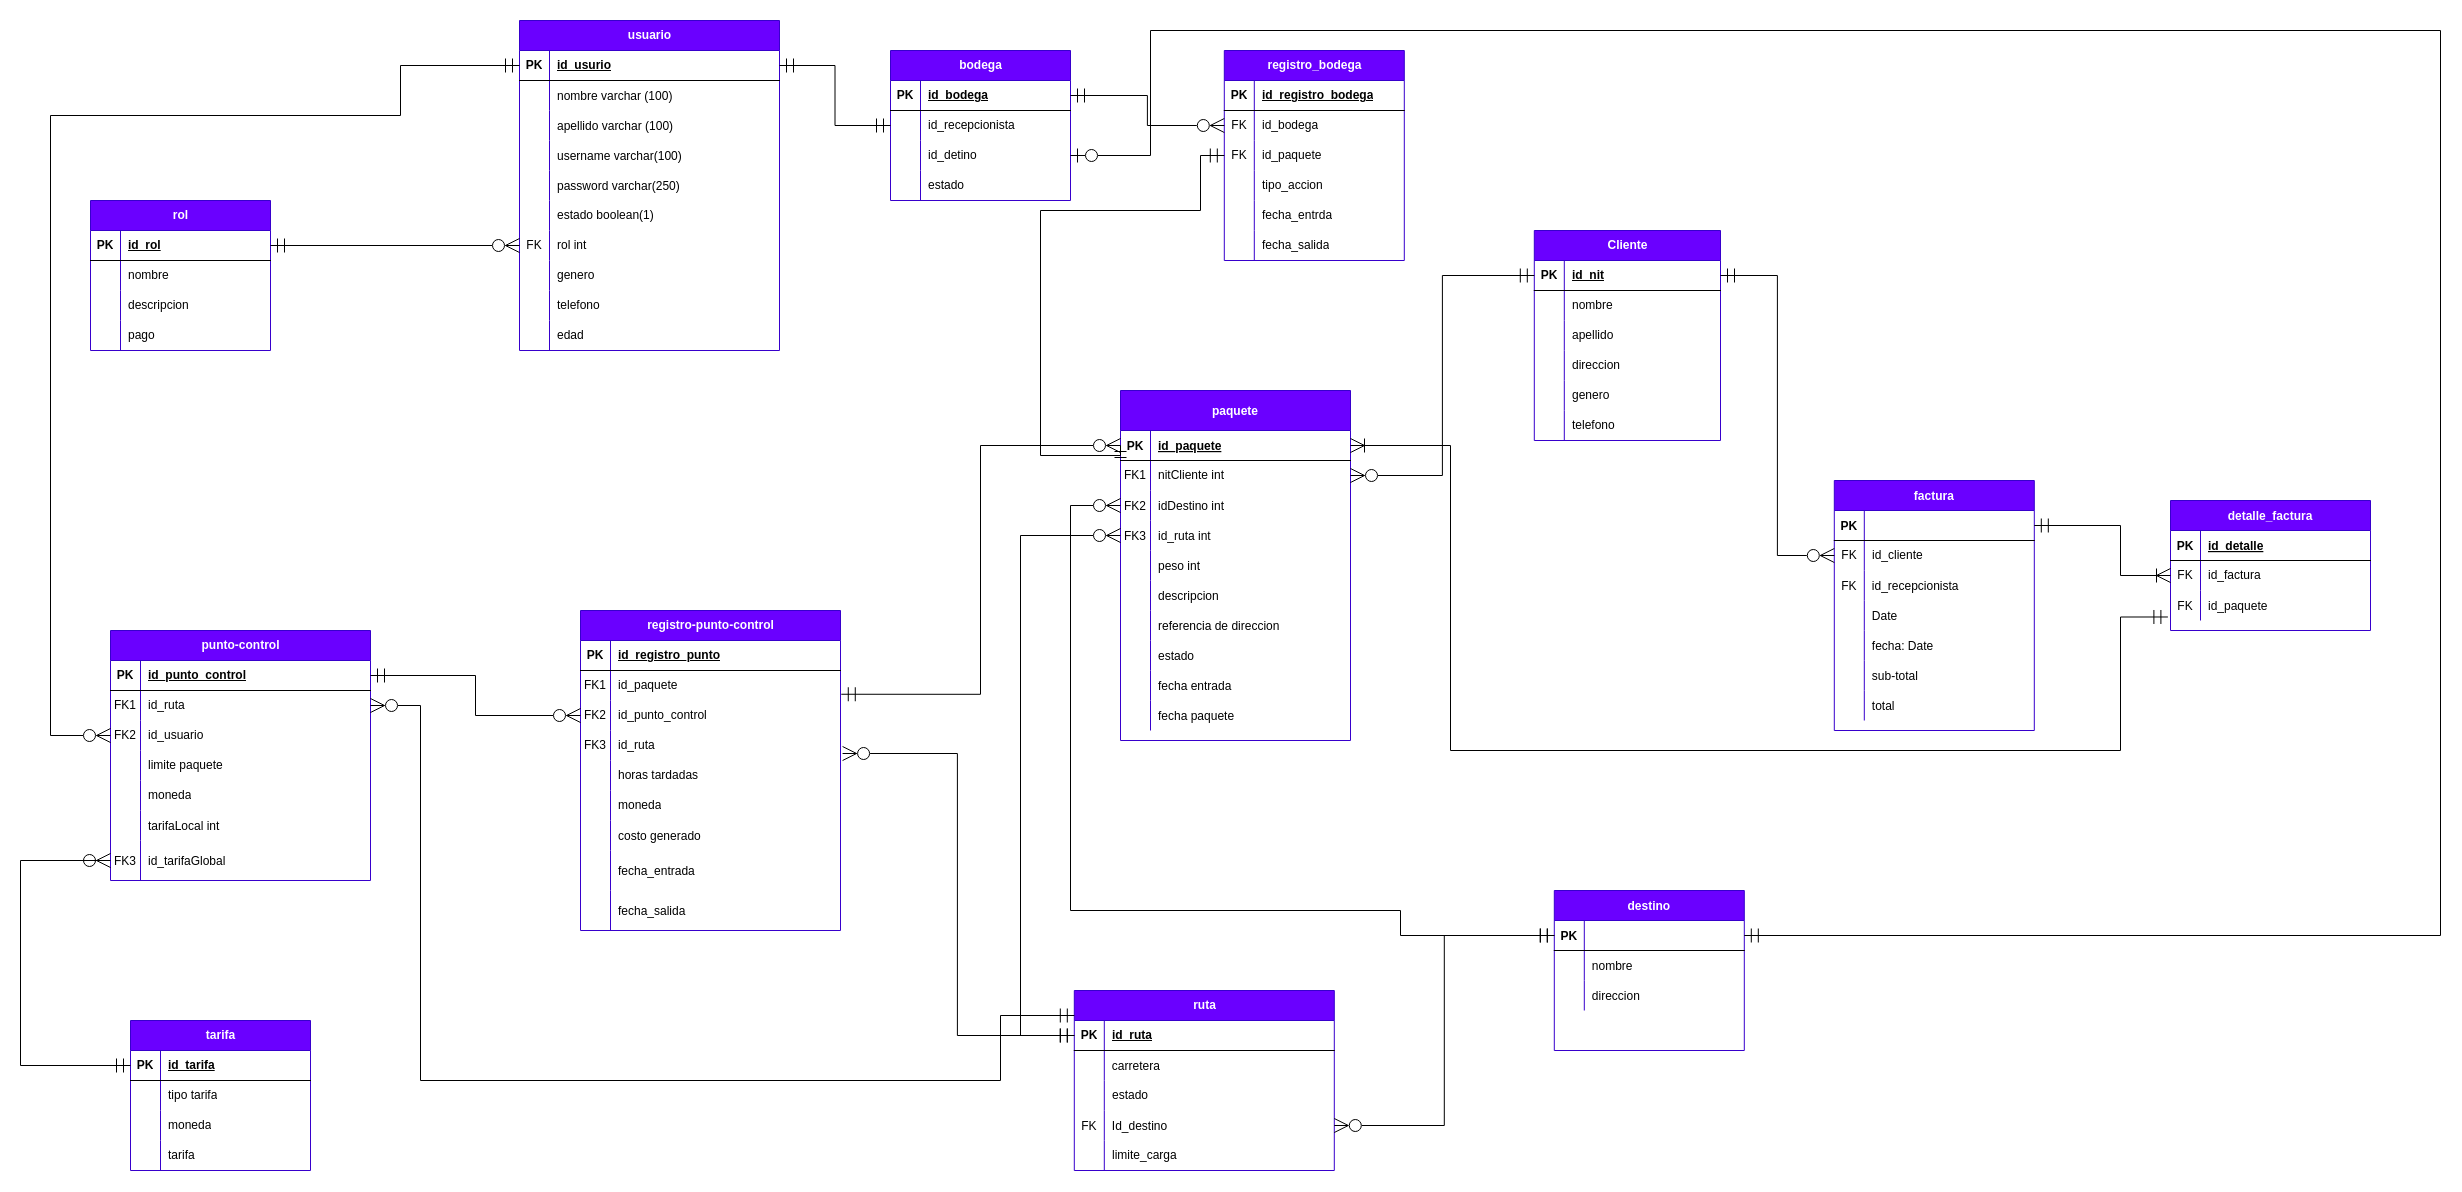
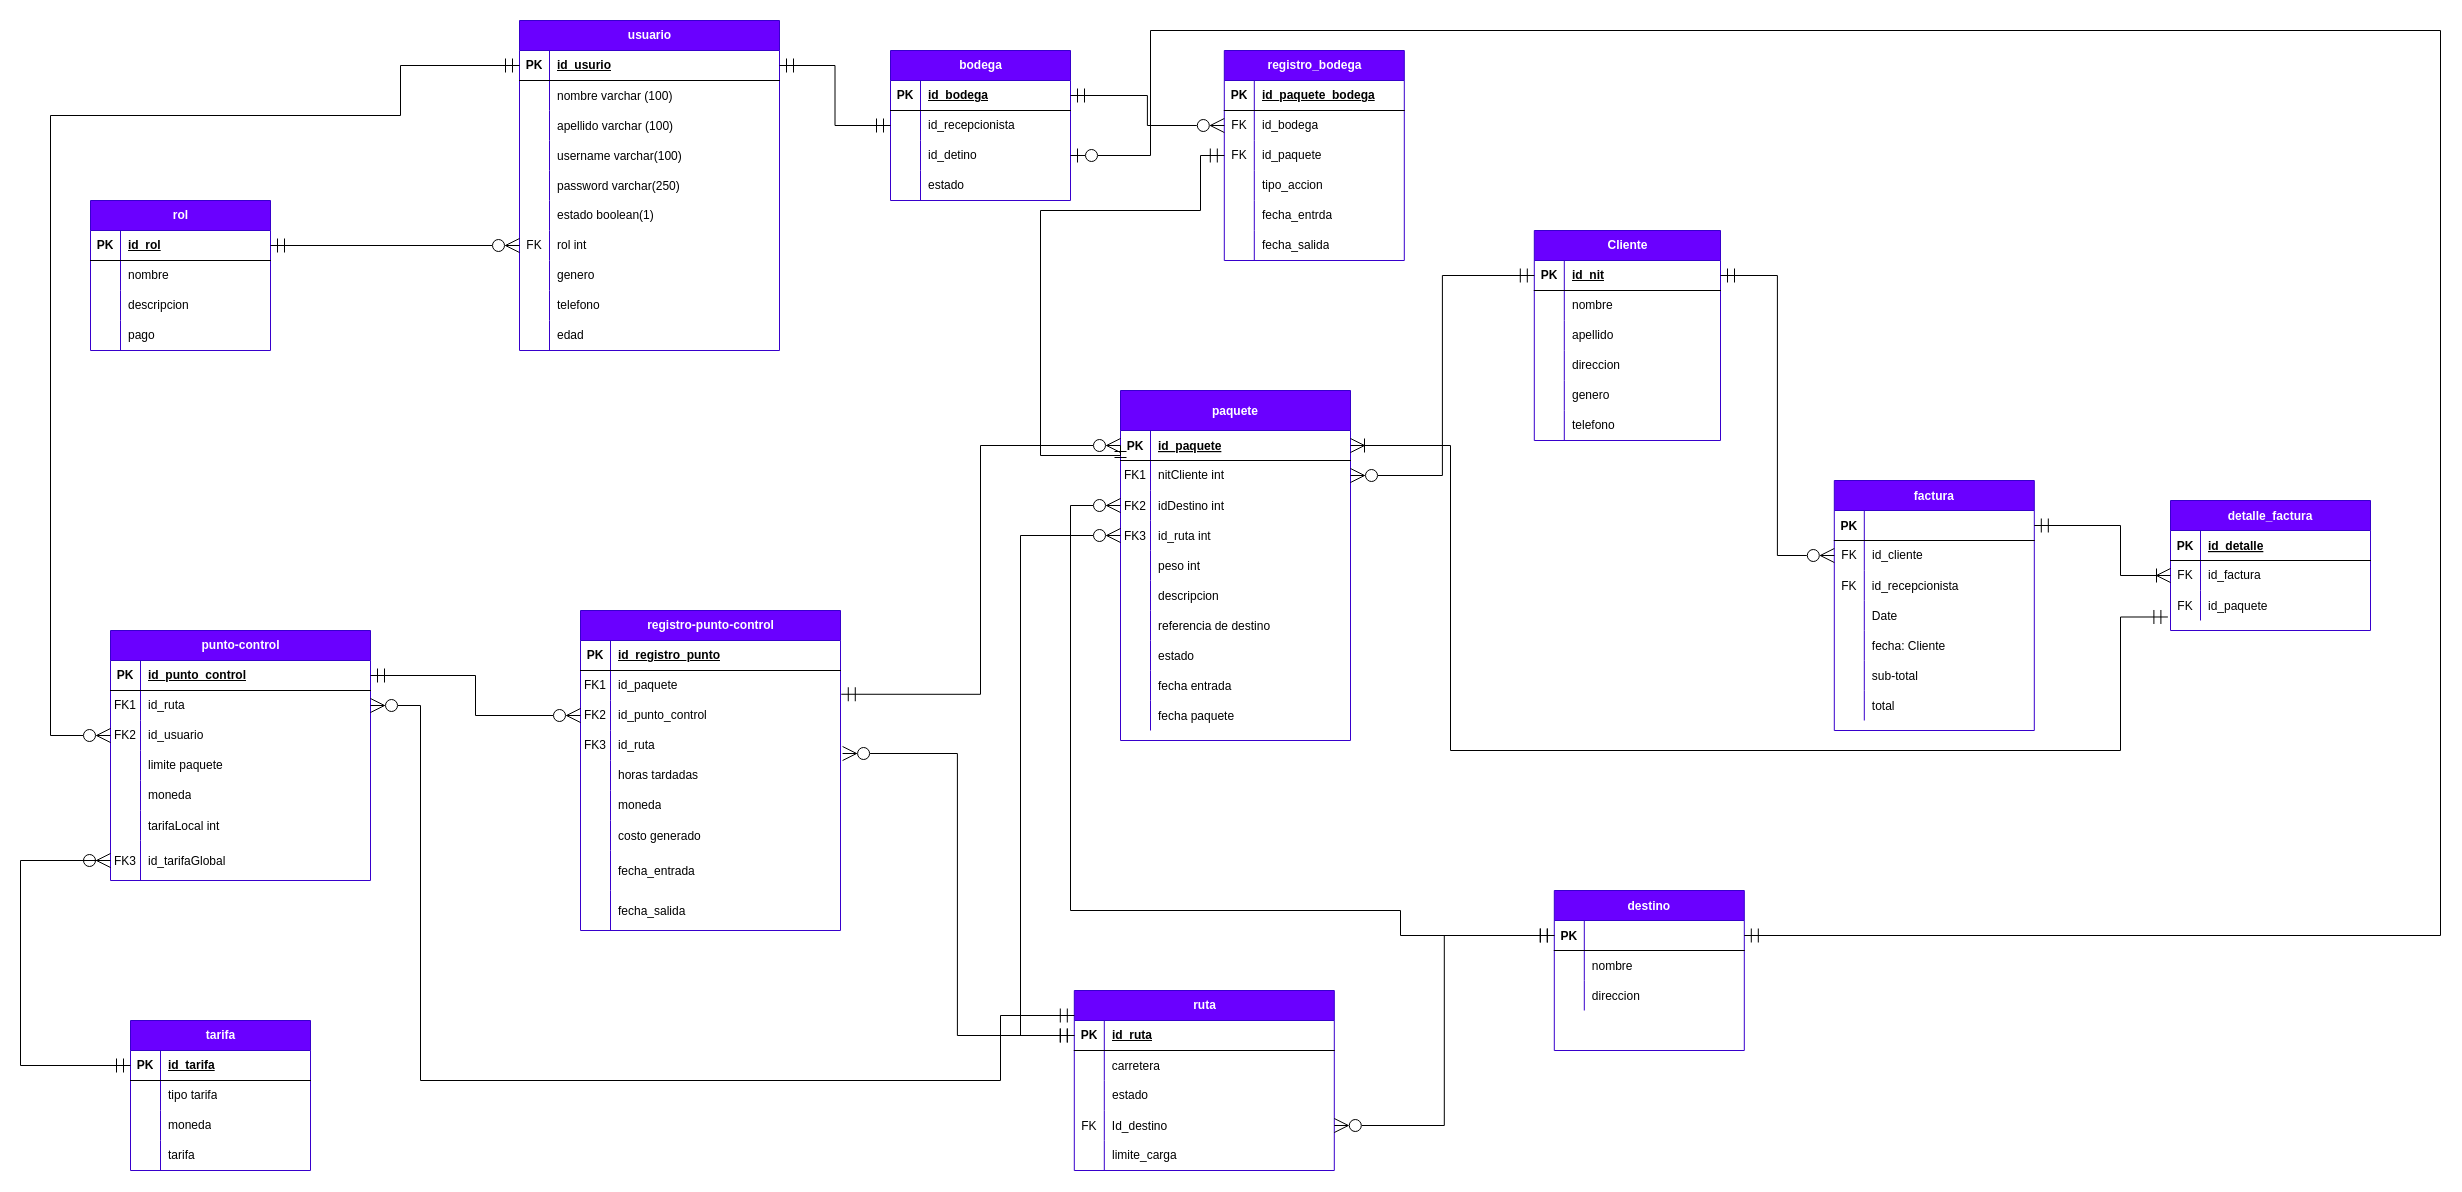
- <mxCell id="246" value="id_registro_bodega" style="shape=partialRectangle;connectable=0;fillColor=none;top=0;left=0;bottom=0;right=0;align=left;spacingLeft=6;fontStyle=5;overflow=hidden;whiteSpace=wrap;html=1;" parent="244" vertex="1"><mxGeometry x="30" width="150" height="30" as="geometry"><mxRectangle width="150" height="30" as="alternateBounds" /></mxGeometry></mxCell>
+ <mxCell id="246" value="id_paquete_bodega" style="shape=partialRectangle;connectable=0;fillColor=none;top=0;left=0;bottom=0;right=0;align=left;spacingLeft=6;fontStyle=5;overflow=hidden;whiteSpace=wrap;html=1;" parent="244" vertex="1"><mxGeometry x="30" width="150" height="30" as="geometry"><mxRectangle width="150" height="30" as="alternateBounds" /></mxGeometry></mxCell>
- <mxCell id="111" value="referencia de direccion" style="shape=partialRectangle;connectable=0;fillColor=none;top=0;left=0;bottom=0;right=0;align=left;spacingLeft=6;overflow=hidden;" parent="109" vertex="1"><mxGeometry x="30" width="200" height="30" as="geometry"><mxRectangle width="200" height="30" as="alternateBounds" /></mxGeometry></mxCell>
+ <mxCell id="111" value="referencia de destino" style="shape=partialRectangle;connectable=0;fillColor=none;top=0;left=0;bottom=0;right=0;align=left;spacingLeft=6;overflow=hidden;" parent="109" vertex="1"><mxGeometry x="30" width="200" height="30" as="geometry"><mxRectangle width="200" height="30" as="alternateBounds" /></mxGeometry></mxCell>
- <mxCell id="146" value="fecha: Date" style="shape=partialRectangle;connectable=0;fillColor=none;top=0;left=0;bottom=0;right=0;align=left;spacingLeft=6;overflow=hidden;" parent="144" vertex="1"><mxGeometry x="30" width="170" height="30" as="geometry"><mxRectangle width="170" height="30" as="alternateBounds" /></mxGeometry></mxCell>
+ <mxCell id="146" value="fecha: Cliente" style="shape=partialRectangle;connectable=0;fillColor=none;top=0;left=0;bottom=0;right=0;align=left;spacingLeft=6;overflow=hidden;" parent="144" vertex="1"><mxGeometry x="30" width="170" height="30" as="geometry"><mxRectangle width="170" height="30" as="alternateBounds" /></mxGeometry></mxCell>
